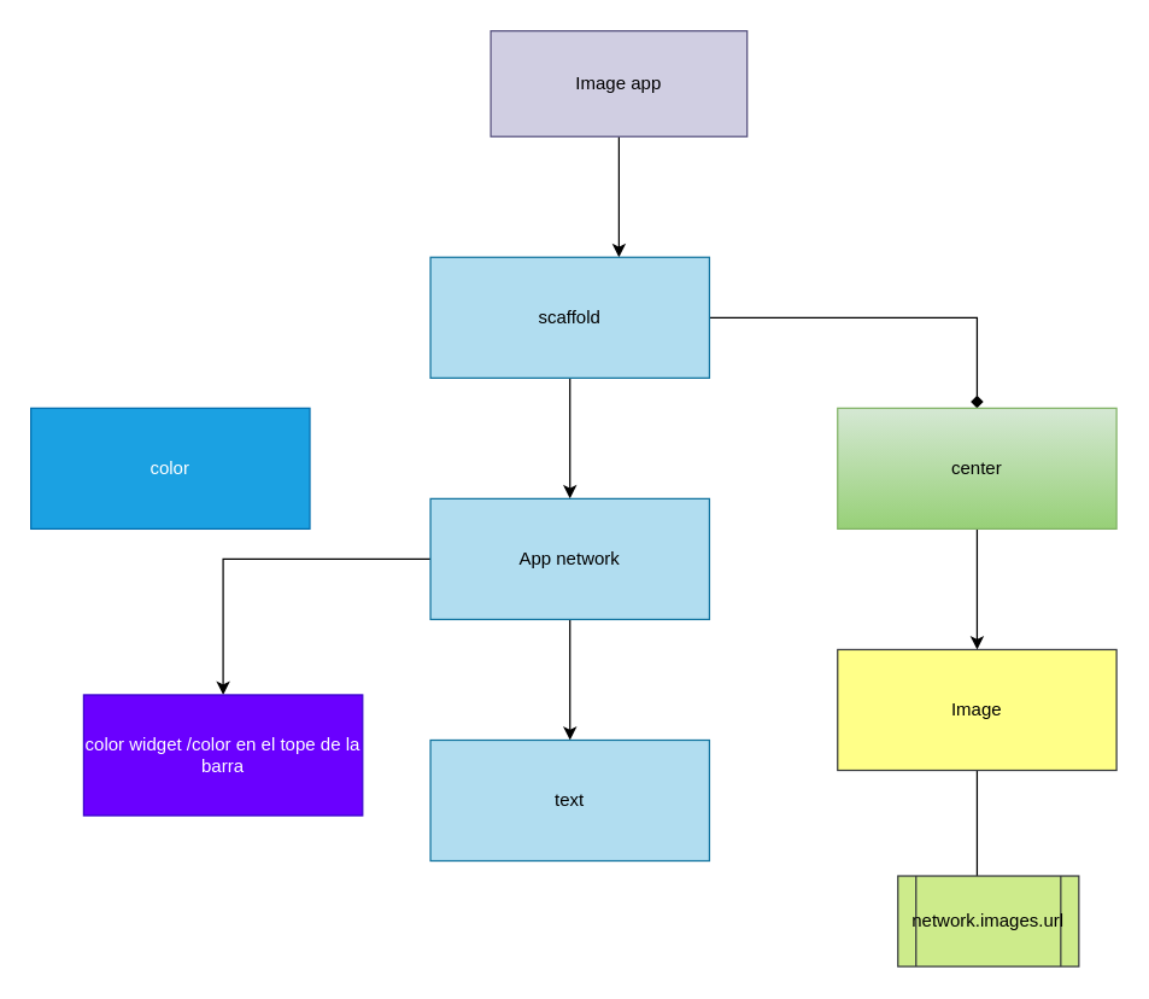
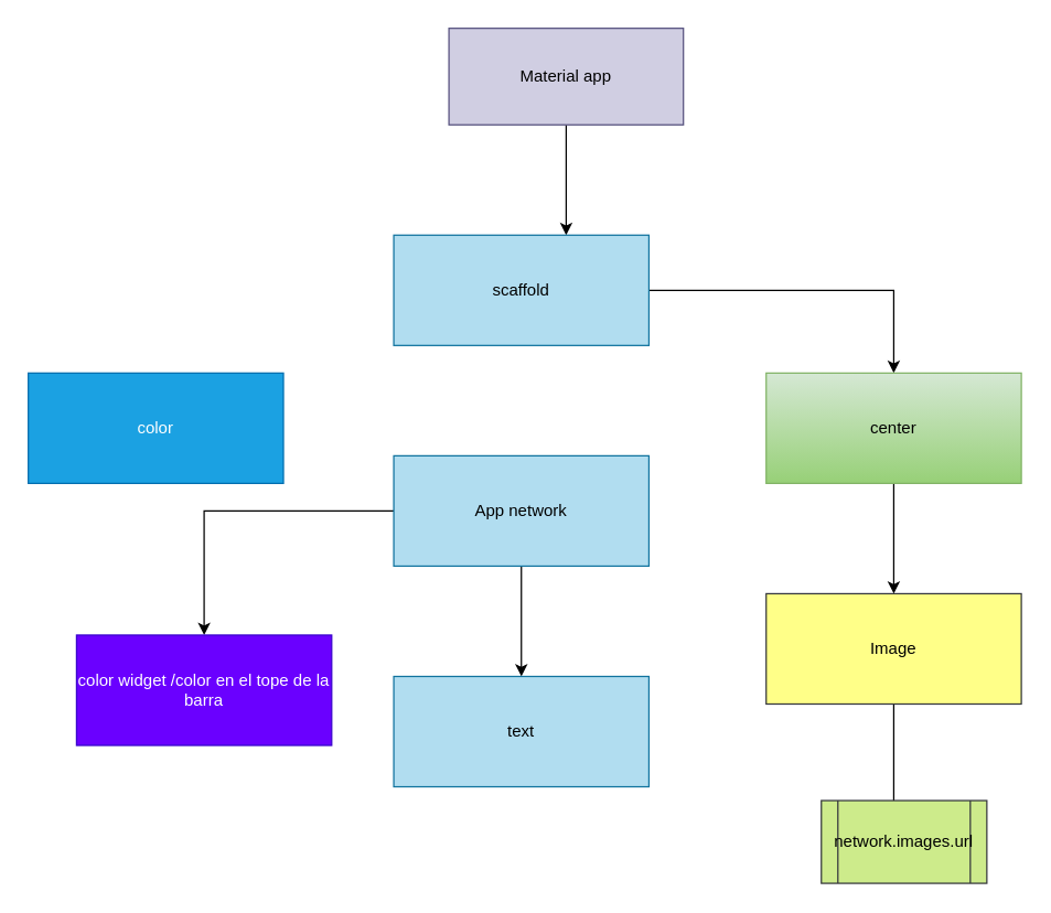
- <mxCell id="3" value="Image app" style="rounded=0;whiteSpace=wrap;html=1;fillColor=#d0cee2;strokeColor=#56517e;" vertex="1" parent="1"><mxGeometry x="325" y="20" width="170" height="70" as="geometry" /></mxCell>
+ <mxCell id="3" value="Material app" style="rounded=0;whiteSpace=wrap;html=1;fillColor=#d0cee2;strokeColor=#56517e;" vertex="1" parent="1"><mxGeometry x="325" y="20" width="170" height="70" as="geometry" /></mxCell>
- <mxCell id="5" value="" style="edgeStyle=orthogonalEdgeStyle;rounded=0;orthogonalLoop=1;jettySize=auto;html=1;endArrow=diamond;" edge="1" parent="1" source="6" target="8"><mxGeometry relative="1" as="geometry" /></mxCell>
+ <mxCell id="5" value="" style="edgeStyle=orthogonalEdgeStyle;rounded=0;orthogonalLoop=1;jettySize=auto;html=1;" edge="1" parent="1" source="6" target="8"><mxGeometry relative="1" as="geometry" /></mxCell>
- <mxCell id="4" value="" style="edgeStyle=orthogonalEdgeStyle;rounded=0;orthogonalLoop=1;jettySize=auto;html=1;" edge="1" parent="1" source="6" target="13"><mxGeometry relative="1" as="geometry" /></mxCell>
